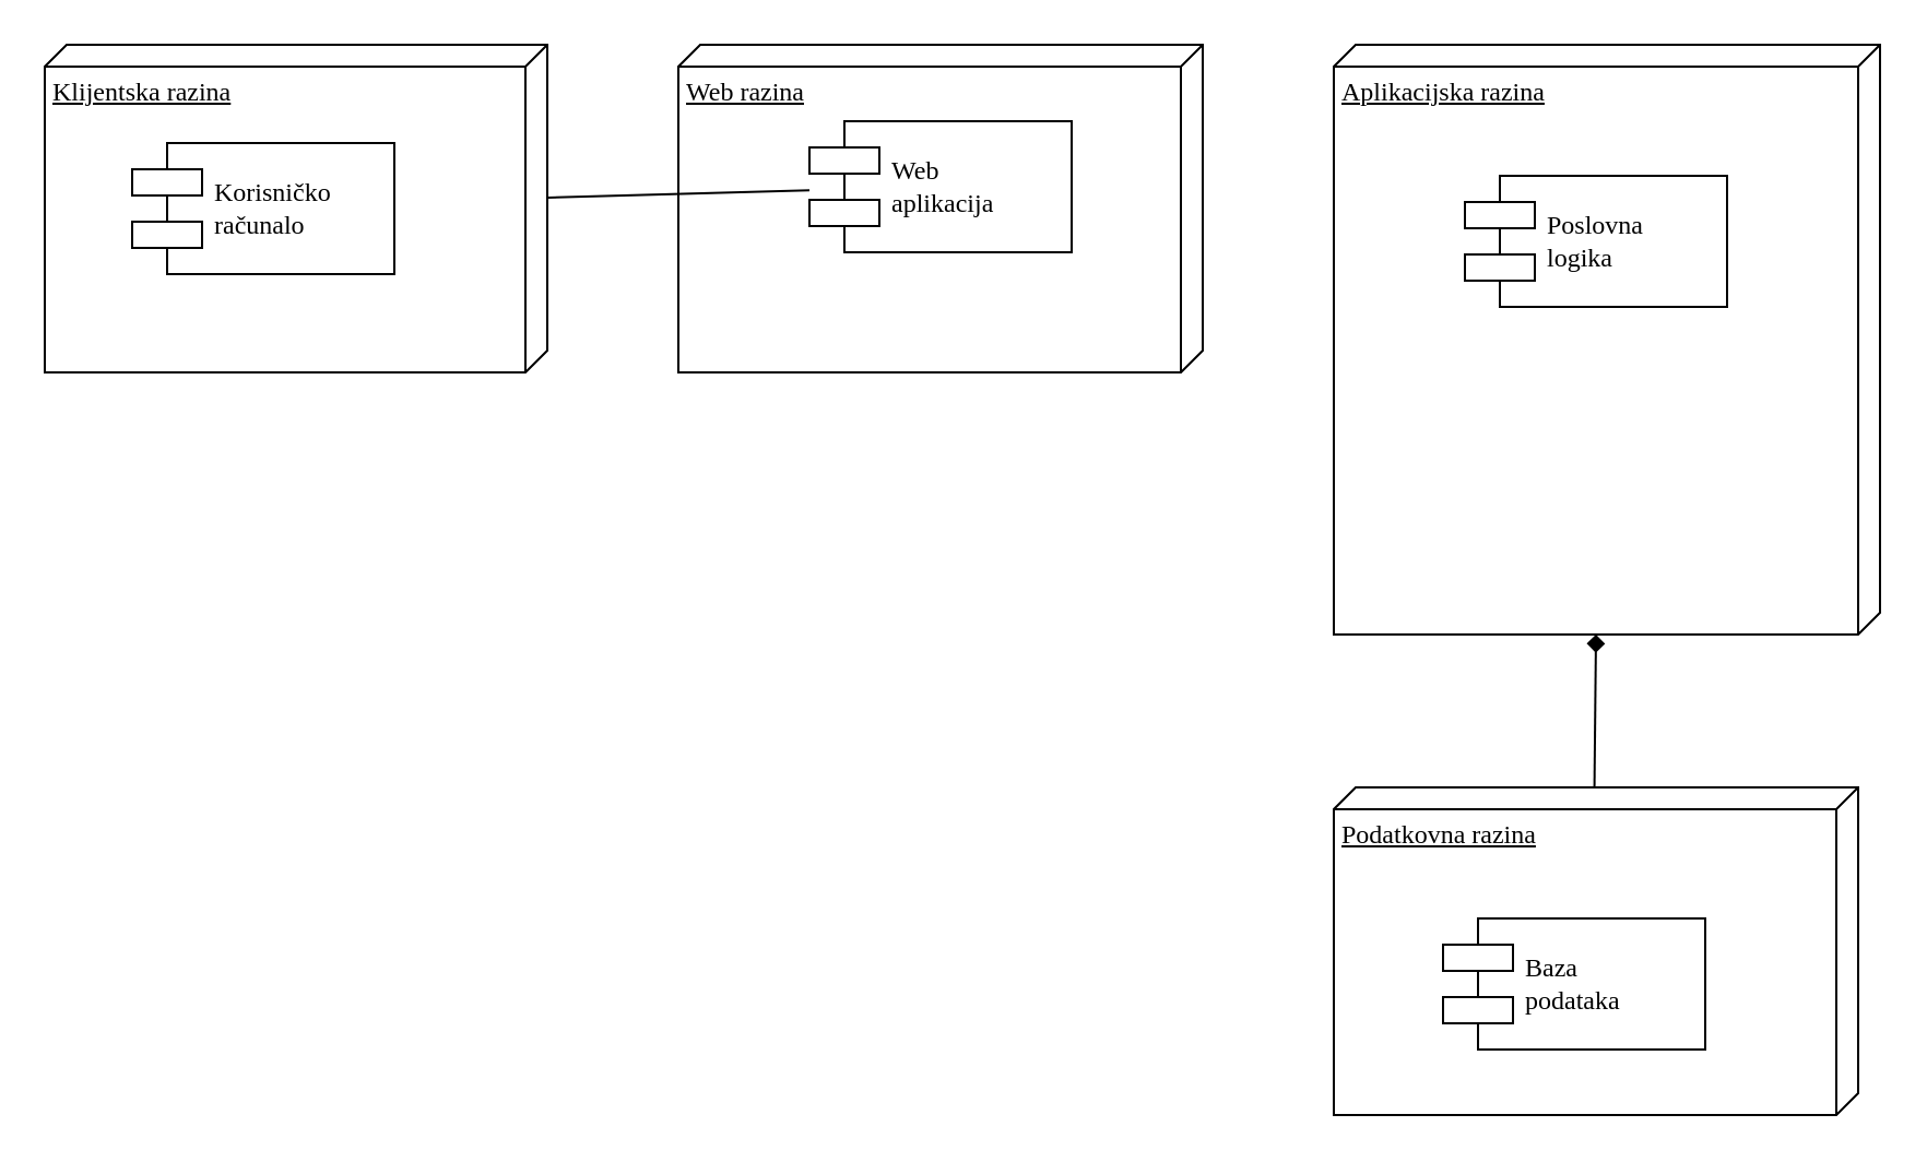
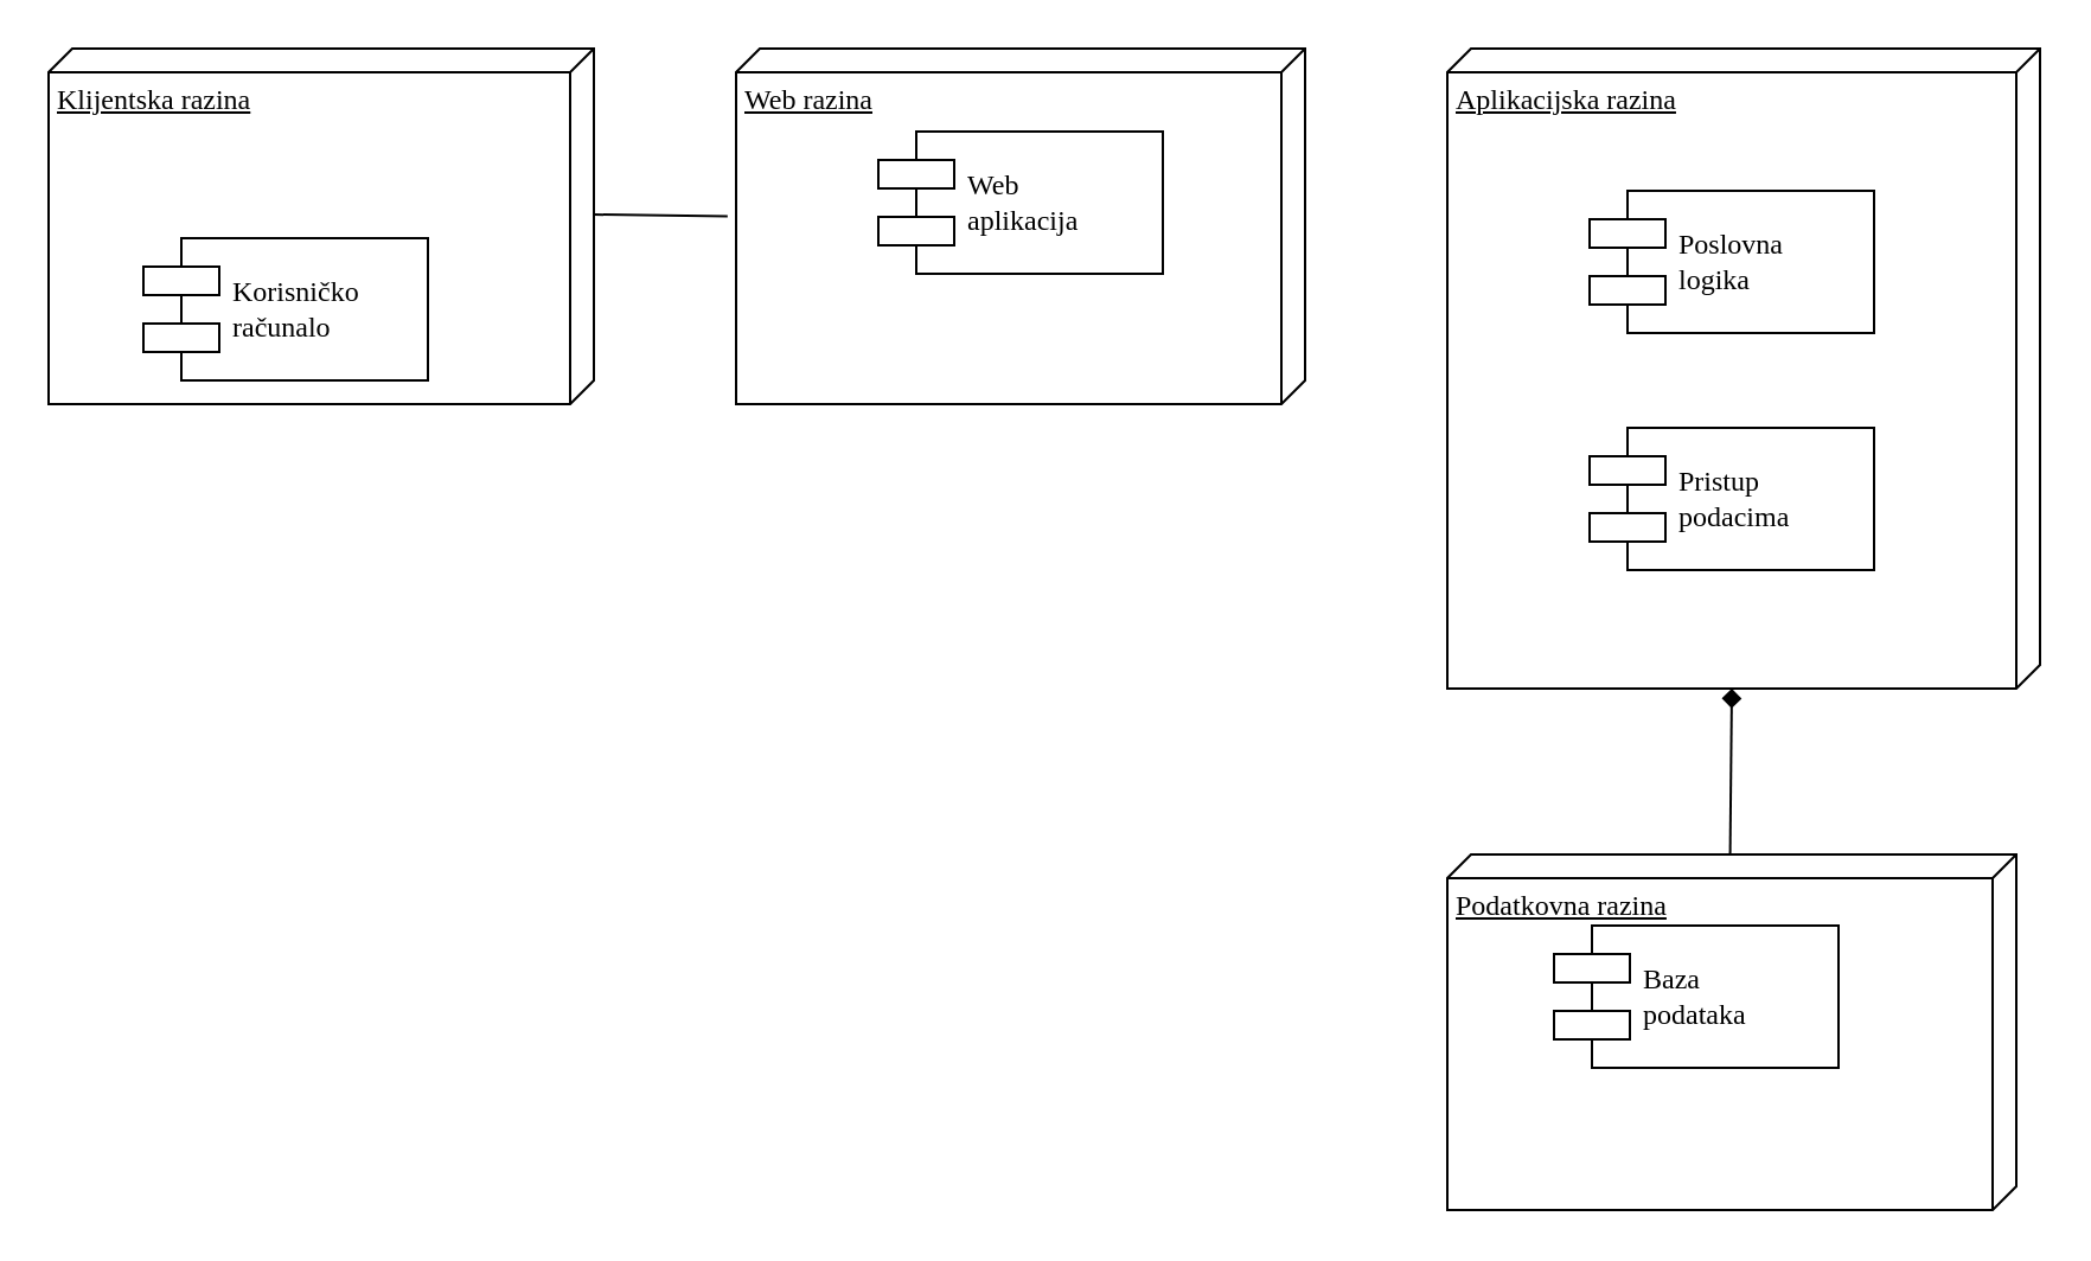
- <mxCell id="11" value="" style="endArrow=none;html=1;rounded=0;exitX=0;exitY=0;exitDx=70;exitDy=0;exitPerimeter=0;" parent="1" source="2" target="6" edge="1"><mxGeometry width="50" height="50" relative="1" as="geometry"><mxPoint x="380" y="270" as="sourcePoint" /><mxPoint x="430" y="220" as="targetPoint" /></mxGeometry></mxCell>
+ <mxCell id="11" value="" style="endArrow=none;html=1;rounded=0;exitX=0;exitY=0;exitDx=70;exitDy=0;exitPerimeter=0;entryX=0.472;entryY=1.015;entryDx=0;entryDy=0;entryPerimeter=0;" parent="1" source="2" target="3" edge="1"><mxGeometry width="50" height="50" relative="1" as="geometry"><mxPoint x="380" y="270" as="sourcePoint" /><mxPoint x="430" y="220" as="targetPoint" /></mxGeometry></mxCell>
- <mxCell id="5" value="Korisničko&amp;nbsp;&lt;div&gt;računalo&lt;/div&gt;" style="shape=component;align=left;spacingLeft=36;rounded=0;shadow=0;comic=0;labelBackgroundColor=none;strokeWidth=1;fontFamily=Verdana;fontSize=12;html=1;" parent="1" vertex="1"><mxGeometry x="60" y="65" width="120" height="60" as="geometry" /></mxCell>
+ <mxCell id="5" value="Korisničko&amp;nbsp;&lt;div&gt;računalo&lt;/div&gt;" style="shape=component;align=left;spacingLeft=36;rounded=0;shadow=0;comic=0;labelBackgroundColor=none;strokeWidth=1;fontFamily=Verdana;fontSize=12;html=1;" parent="1" vertex="1"><mxGeometry x="60" y="100" width="120" height="60" as="geometry" /></mxCell>
+ <mxCell id="8" value="Pristup&amp;nbsp;&lt;div&gt;podacima&lt;/div&gt;" style="shape=component;align=left;spacingLeft=36;rounded=0;shadow=0;comic=0;labelBackgroundColor=none;strokeWidth=1;fontFamily=Verdana;fontSize=12;html=1;" parent="1" vertex="1"><mxGeometry x="670" y="180" width="120" height="60" as="geometry" /></mxCell>
- <mxCell id="10" value="Baza&amp;nbsp;&lt;div&gt;podataka&lt;/div&gt;" style="shape=component;align=left;spacingLeft=36;rounded=0;shadow=0;comic=0;labelBackgroundColor=none;strokeWidth=1;fontFamily=Verdana;fontSize=12;html=1;" parent="1" vertex="1"><mxGeometry x="660" y="420" width="120" height="60" as="geometry" /></mxCell>
+ <mxCell id="10" value="Baza&amp;nbsp;&lt;div&gt;podataka&lt;/div&gt;" style="shape=component;align=left;spacingLeft=36;rounded=0;shadow=0;comic=0;labelBackgroundColor=none;strokeWidth=1;fontFamily=Verdana;fontSize=12;html=1;" parent="1" vertex="1"><mxGeometry x="655" y="390" width="120" height="60" as="geometry" /></mxCell>
